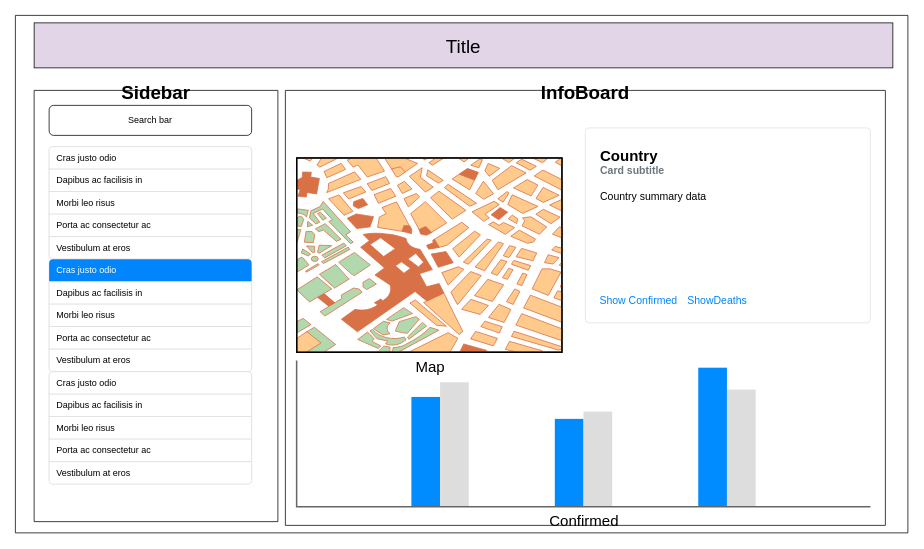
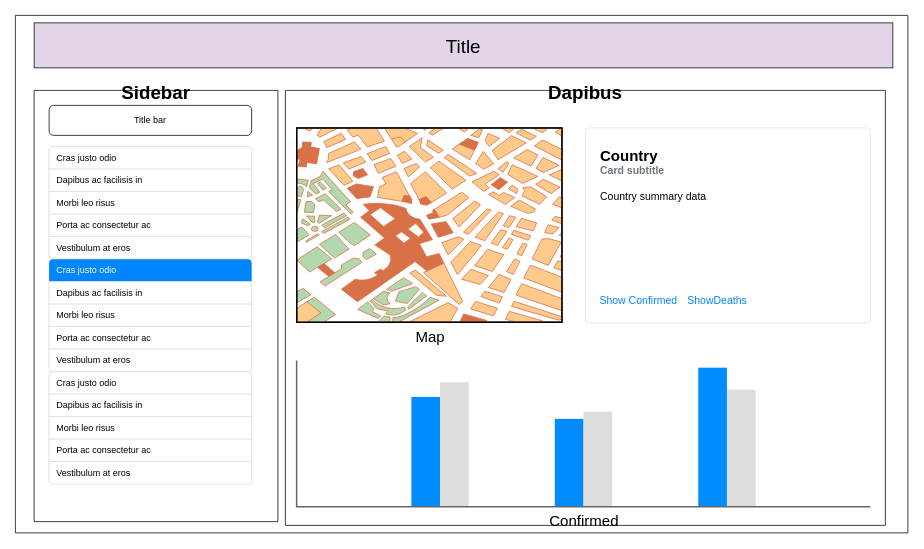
- <mxCell id="24" value="InfoBoard" style="swimlane;startSize=0;fontSize=25;" parent="2" vertex="1"><mxGeometry x="360" y="100" width="800" height="580" as="geometry" /></mxCell>
+ <mxCell id="24" value="Dapibus" style="swimlane;startSize=0;fontSize=25;" parent="2" vertex="1"><mxGeometry x="360" y="100" width="800" height="580" as="geometry" /></mxCell>
- <mxCell id="5" value="Search bar" style="rounded=1;whiteSpace=wrap;html=1;" parent="4" vertex="1"><mxGeometry x="20" y="20" width="270" height="40" as="geometry" /></mxCell>
+ <mxCell id="5" value="Title bar" style="rounded=1;whiteSpace=wrap;html=1;" parent="4" vertex="1"><mxGeometry x="20" y="20" width="270" height="40" as="geometry" /></mxCell>
- <mxCell id="26" value="Map" style="verticalLabelPosition=bottom;shadow=0;dashed=0;align=center;html=1;verticalAlign=top;strokeWidth=1;shape=mxgraph.mockup.misc.map;fontSize=20;" parent="24" vertex="1"><mxGeometry x="15" y="90" width="355" height="260" as="geometry" /></mxCell>
+ <mxCell id="26" value="Map" style="verticalLabelPosition=bottom;shadow=0;dashed=0;align=center;html=1;verticalAlign=top;strokeWidth=1;shape=mxgraph.mockup.misc.map;fontSize=20;" parent="24" vertex="1"><mxGeometry x="15" y="50" width="355" height="260" as="geometry" /></mxCell>
